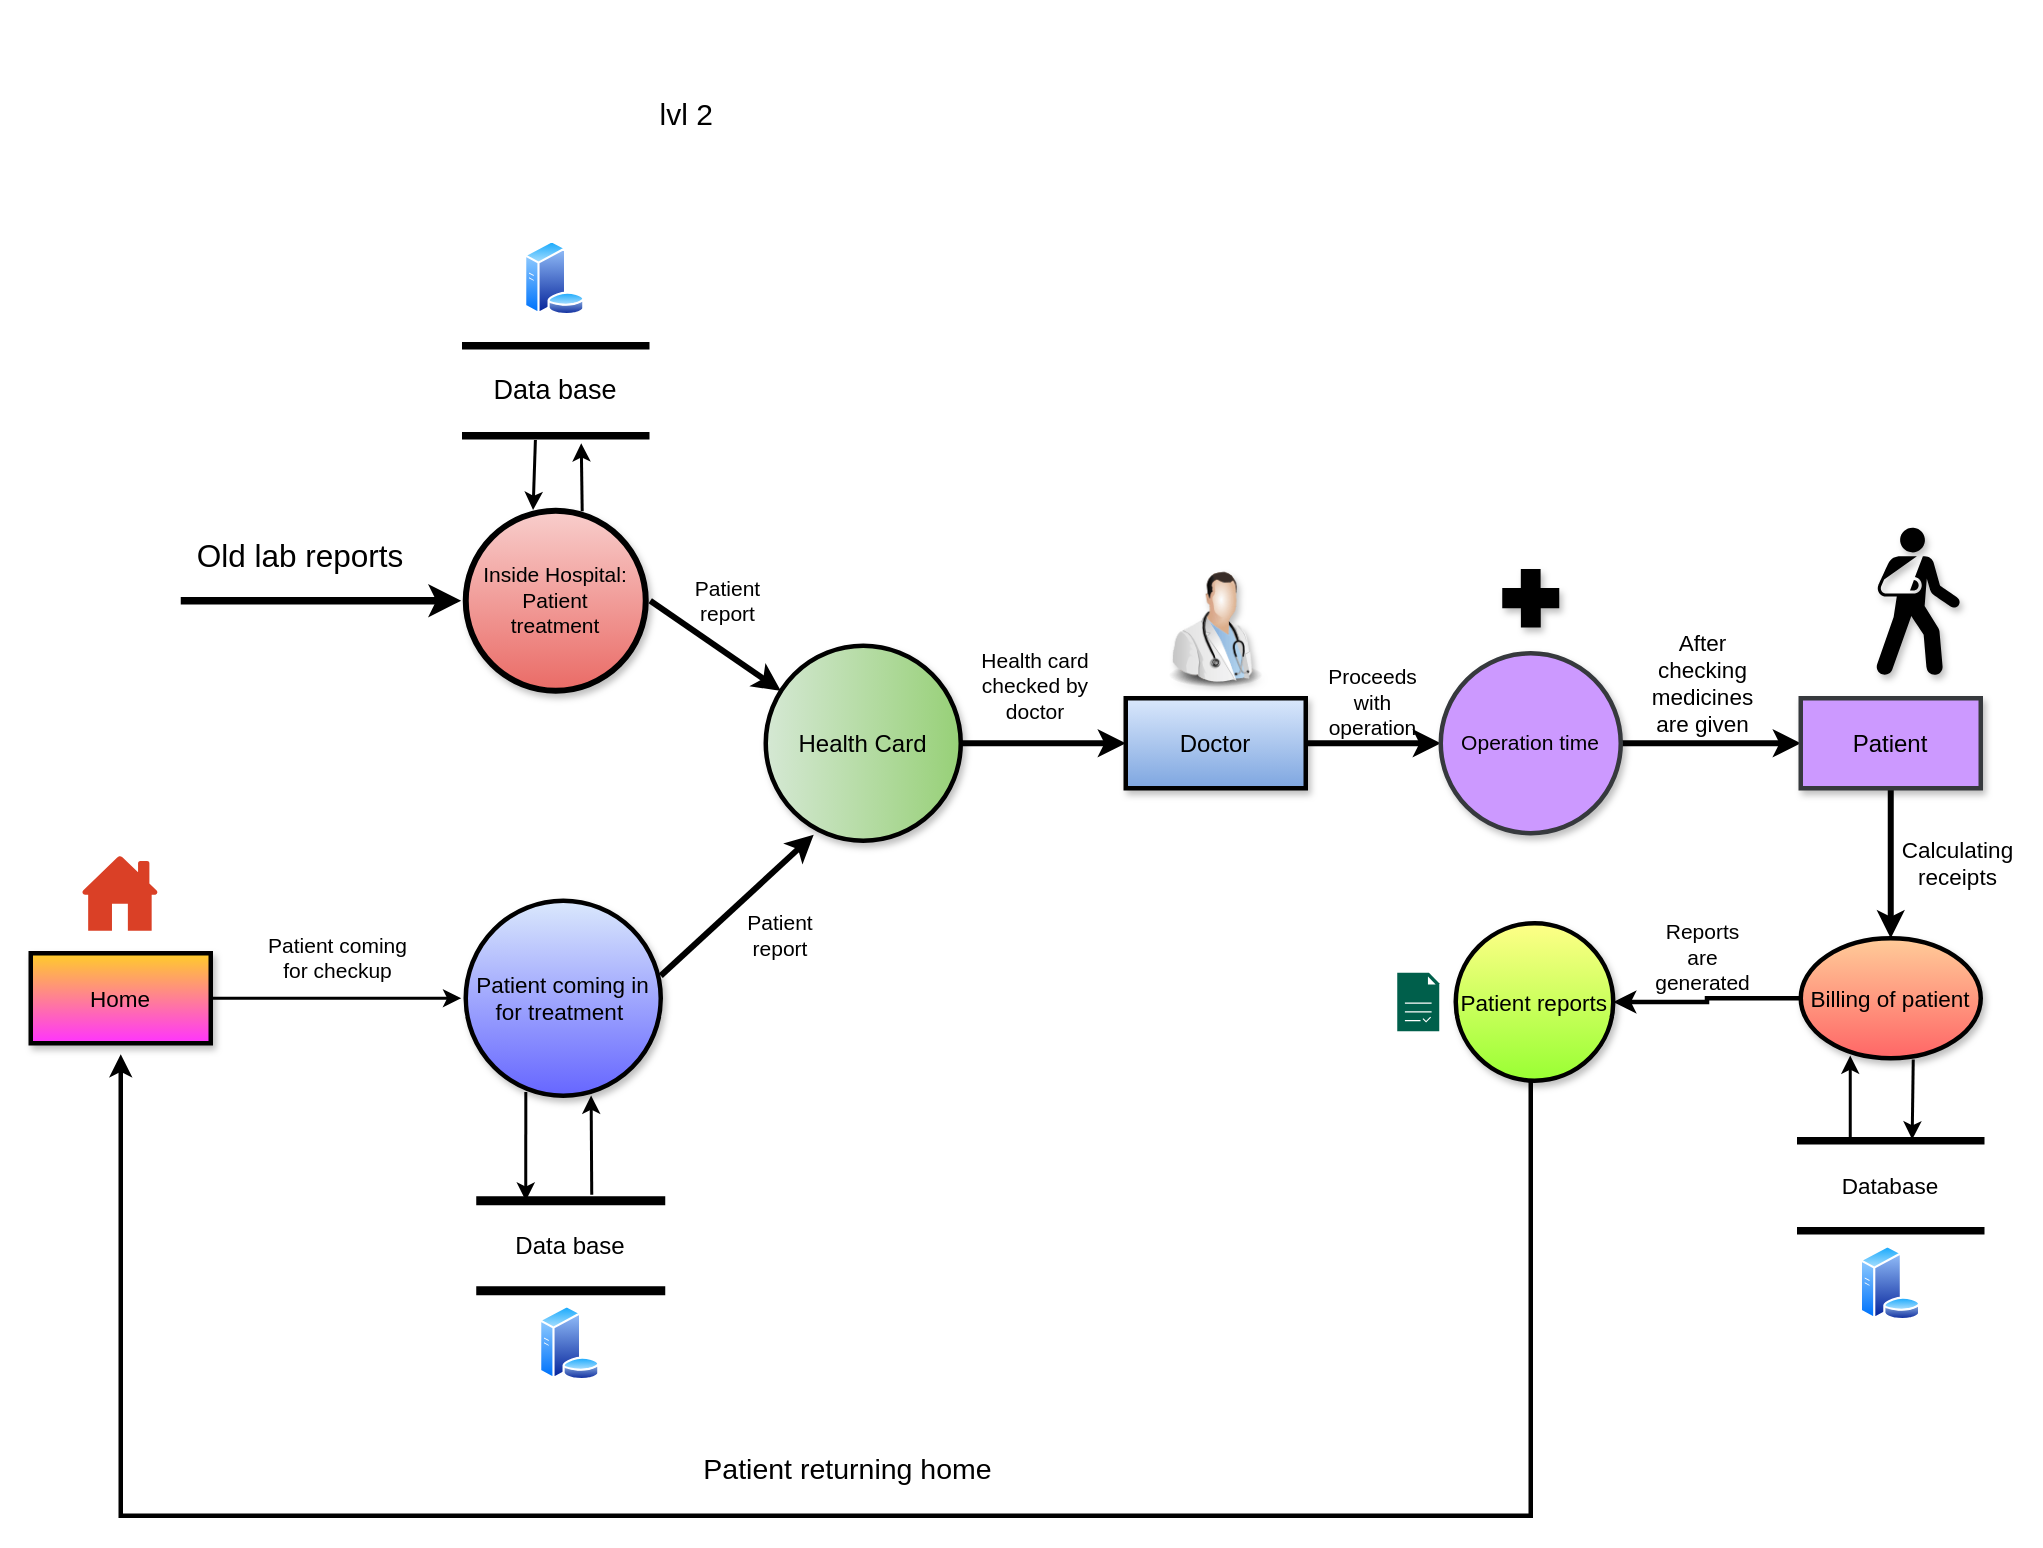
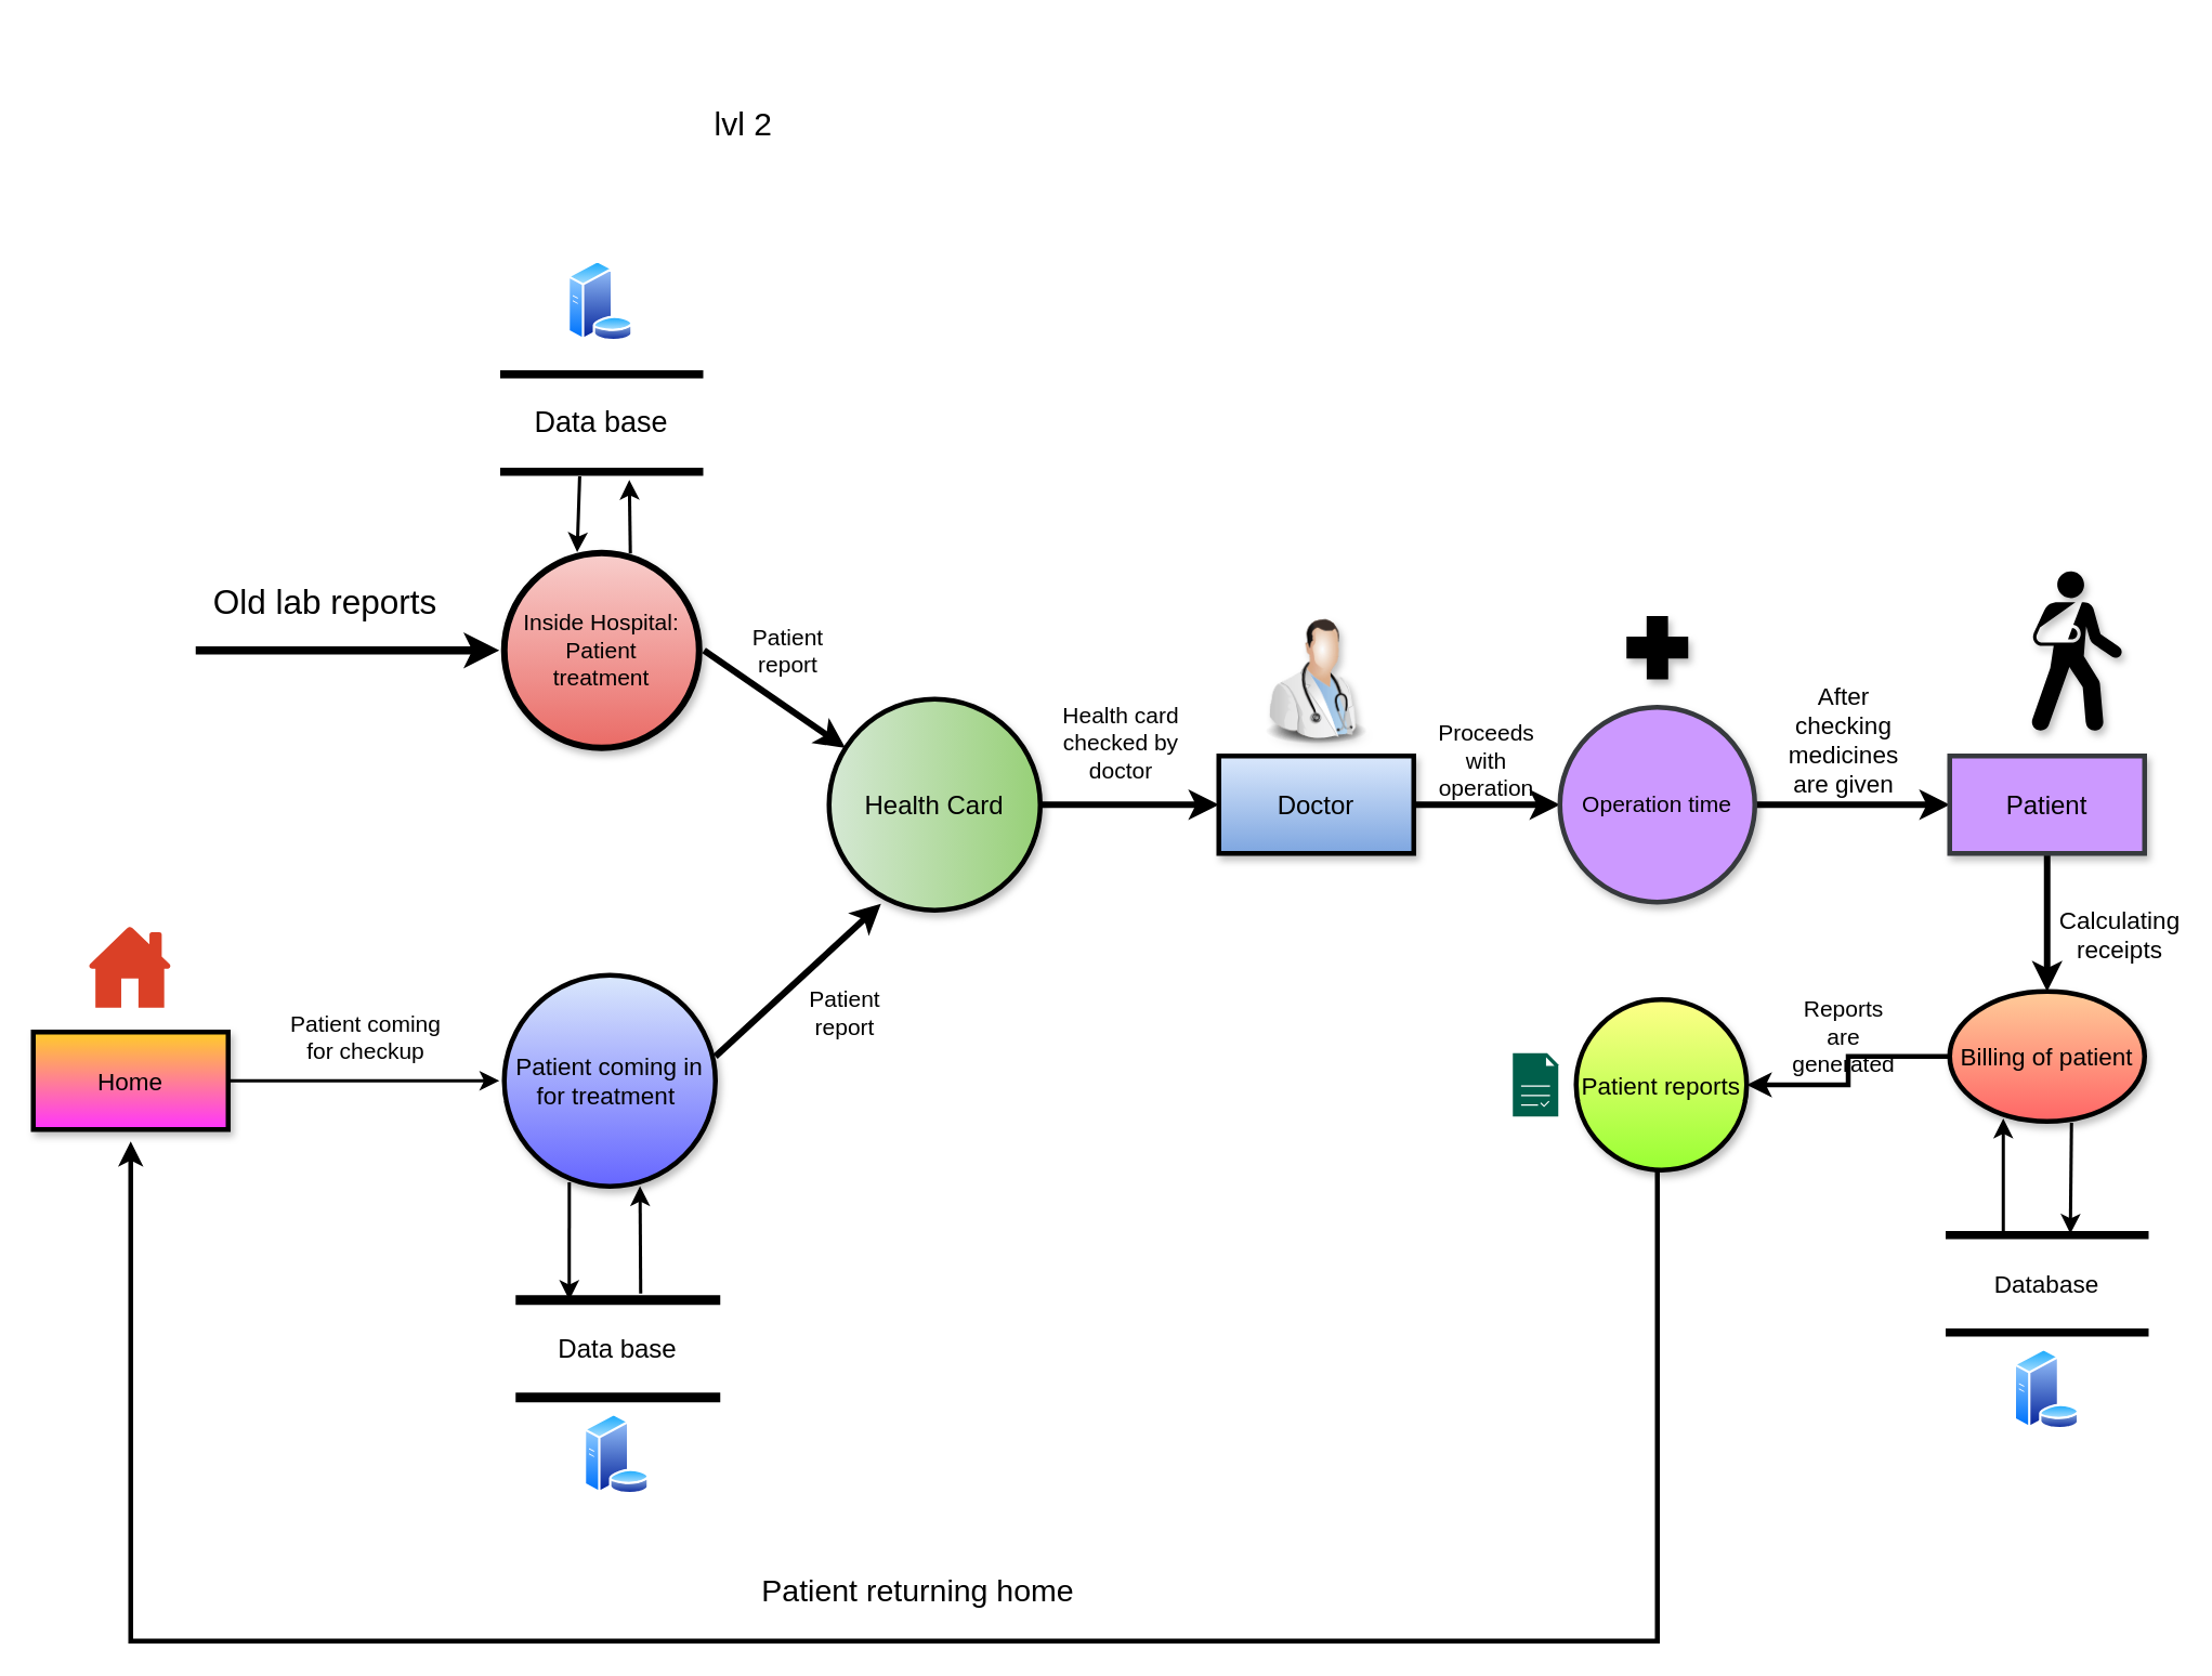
- <mxCell id="29" value="&lt;font style=&quot;font-size: 15px&quot;&gt;Billing of patient&lt;/font&gt;" style="ellipse;whiteSpace=wrap;html=1;fillColor=#ffcc99;gradientColor=#FF6666;strokeWidth=3;shadow=1;" parent="1" vertex="1"><mxGeometry x="1200" y="625" width="120" height="80" as="geometry" /></mxCell>
+ <mxCell id="29" value="&lt;font style=&quot;font-size: 15px&quot;&gt;Billing of patient&lt;/font&gt;" style="ellipse;whiteSpace=wrap;html=1;fillColor=#ffcc99;gradientColor=#FF6666;strokeWidth=3;shadow=1;" parent="1" vertex="1"><mxGeometry x="1200" y="610" width="120" height="80" as="geometry" /></mxCell>
